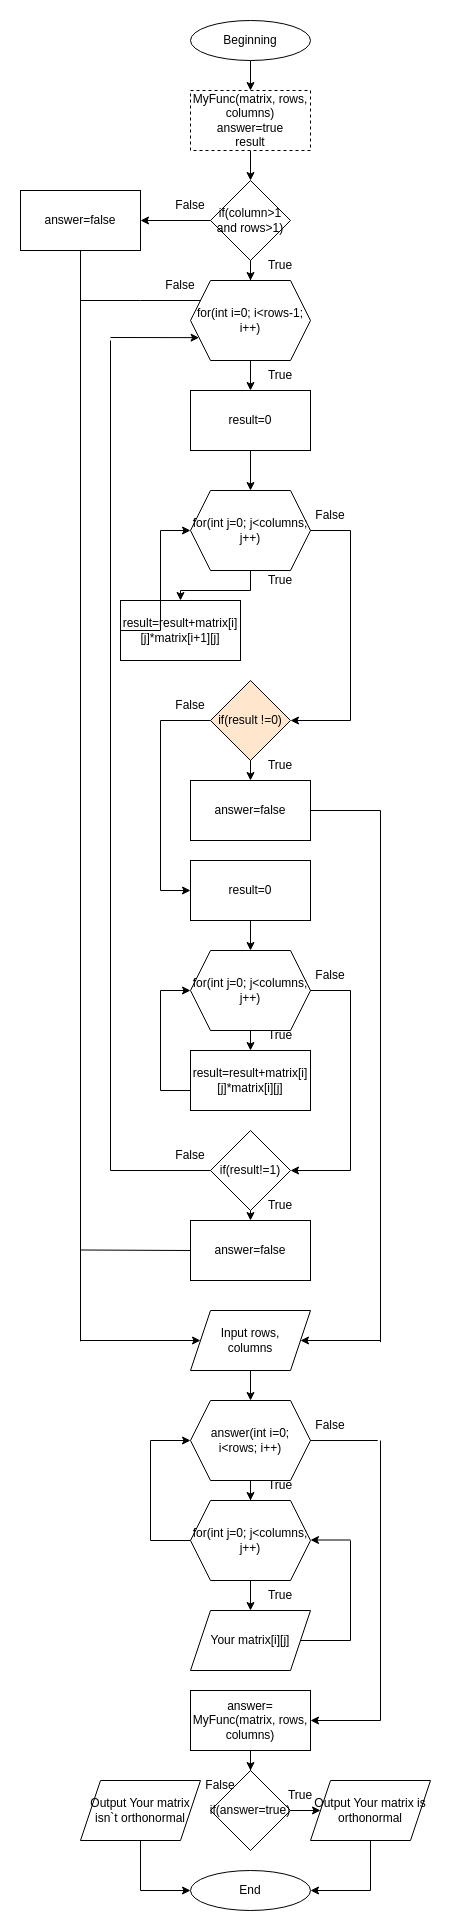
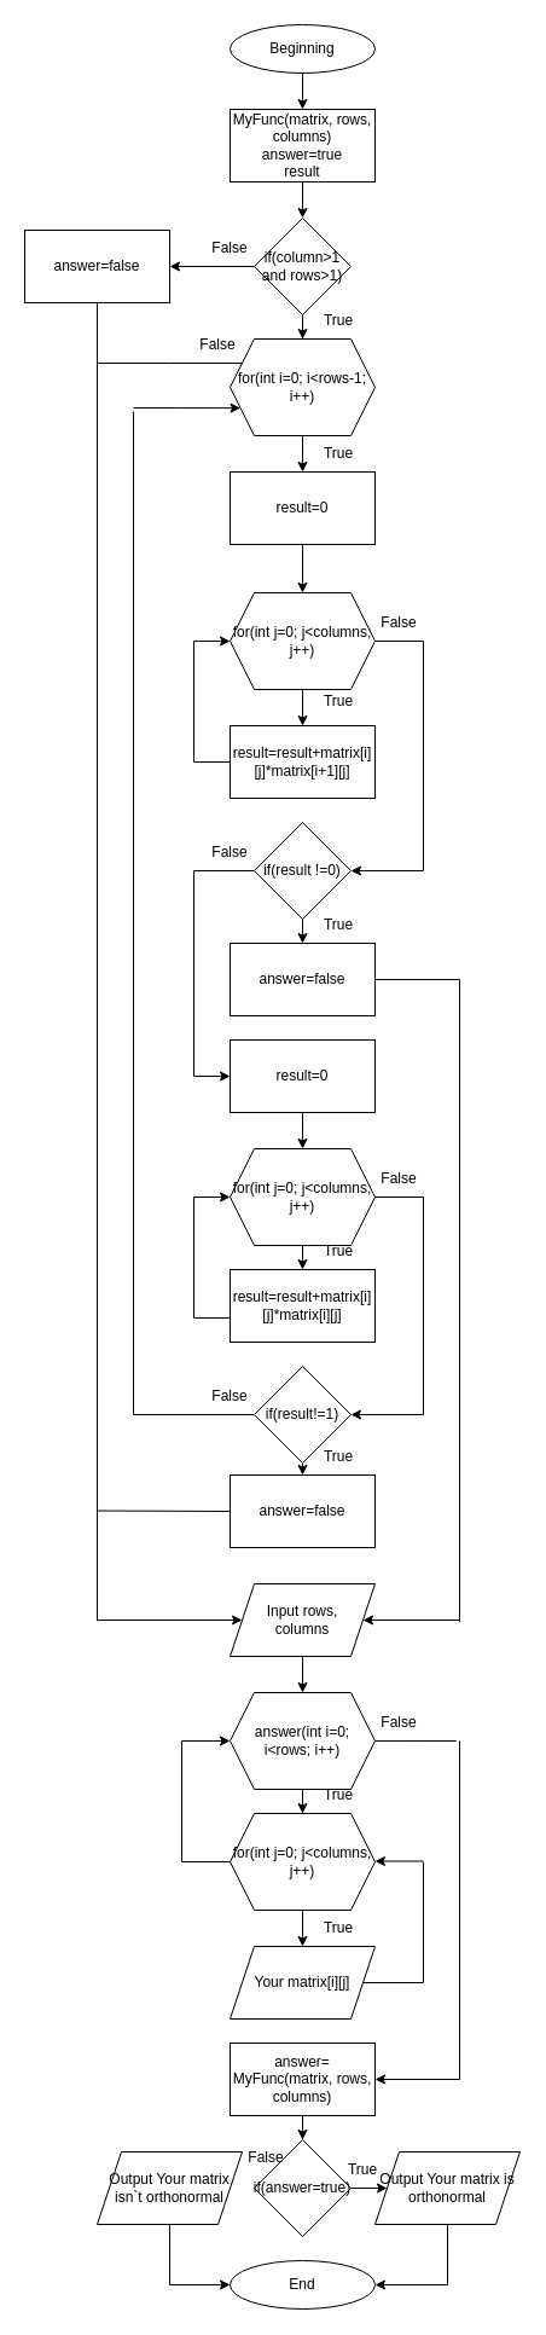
- <mxCell id="5" value="MyFunc(matrix, rows, columns)&lt;br&gt;answer=true&lt;br&gt;result" style="rounded=0;whiteSpace=wrap;html=1;dashed=1;" vertex="1" parent="1"><mxGeometry x="190" y="90" width="120" height="60" as="geometry" /></mxCell>
+ <mxCell id="5" value="MyFunc(matrix, rows, columns)&lt;br&gt;answer=true&lt;br&gt;result" style="rounded=0;whiteSpace=wrap;html=1;" vertex="1" parent="1"><mxGeometry x="190" y="90" width="120" height="60" as="geometry" /></mxCell>
- <mxCell id="17" value="result=result+matrix[i][j]*matrix[i+1][j]" style="rounded=0;whiteSpace=wrap;html=1;" vertex="1" parent="1"><mxGeometry x="120" y="600" width="120" height="60" as="geometry" /></mxCell>
+ <mxCell id="17" value="result=result+matrix[i][j]*matrix[i+1][j]" style="rounded=0;whiteSpace=wrap;html=1;" vertex="1" parent="1"><mxGeometry x="190" y="600" width="120" height="60" as="geometry" /></mxCell>
- <mxCell id="15" value="if(result !=0)" style="rhombus;whiteSpace=wrap;html=1;fillColor=#ffe6cc;" vertex="1" parent="1"><mxGeometry x="210" y="680" width="80" height="80" as="geometry" /></mxCell>
+ <mxCell id="15" value="if(result !=0)" style="rhombus;whiteSpace=wrap;html=1;" vertex="1" parent="1"><mxGeometry x="210" y="680" width="80" height="80" as="geometry" /></mxCell>
